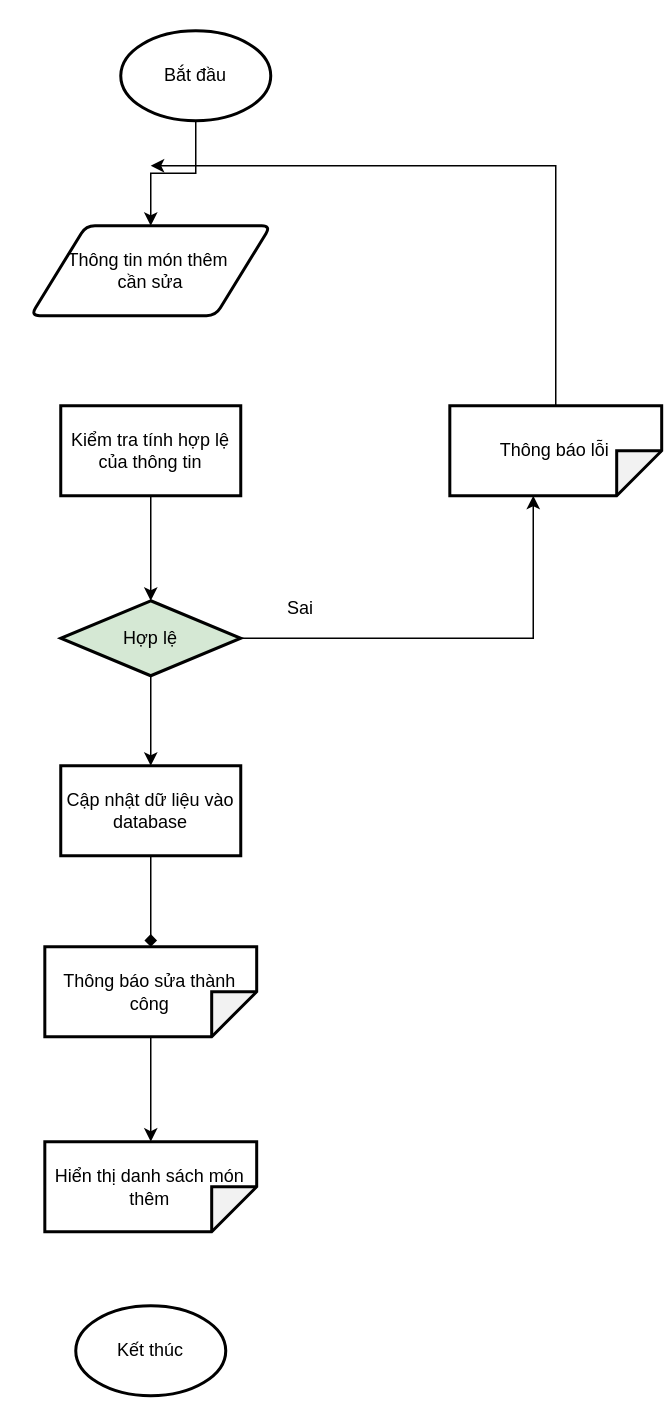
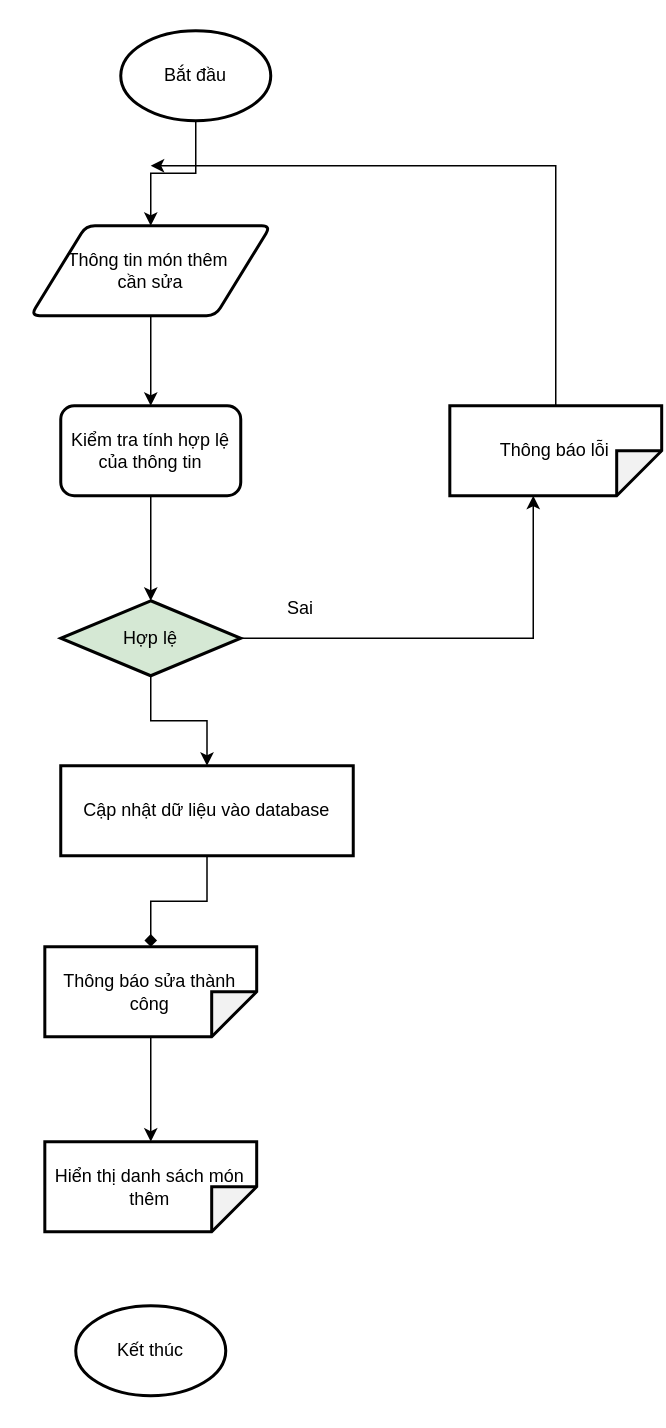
+ <mxCell id="5" style="edgeStyle=orthogonalEdgeStyle;rounded=0;orthogonalLoop=1;jettySize=auto;html=1;entryX=0.5;entryY=0;entryDx=0;entryDy=0;" parent="1" source="6" target="8" edge="1"><mxGeometry relative="1" as="geometry" /></mxCell>
- <mxCell id="8" value="Kiểm tra tính hợp lệ của thông tin" style="rounded=0;whiteSpace=wrap;html=1;strokeWidth=2;" parent="1" vertex="1"><mxGeometry x="40" y="270" width="120" height="60" as="geometry" /></mxCell>
+ <mxCell id="8" value="Kiểm tra tính hợp lệ của thông tin" style="whiteSpace=wrap;html=1;strokeWidth=2;rounded=1;" parent="1" vertex="1"><mxGeometry x="40" y="270" width="120" height="60" as="geometry" /></mxCell>
- <mxCell id="17" value="Cập nhật dữ liệu vào database" style="rounded=0;whiteSpace=wrap;html=1;strokeWidth=2;" parent="1" vertex="1"><mxGeometry x="40" y="510" width="120" height="60" as="geometry" /></mxCell>
+ <mxCell id="17" value="Cập nhật dữ liệu vào database" style="rounded=0;whiteSpace=wrap;html=1;strokeWidth=2;" parent="1" vertex="1"><mxGeometry x="40" y="510" width="195" height="60" as="geometry" /></mxCell>
